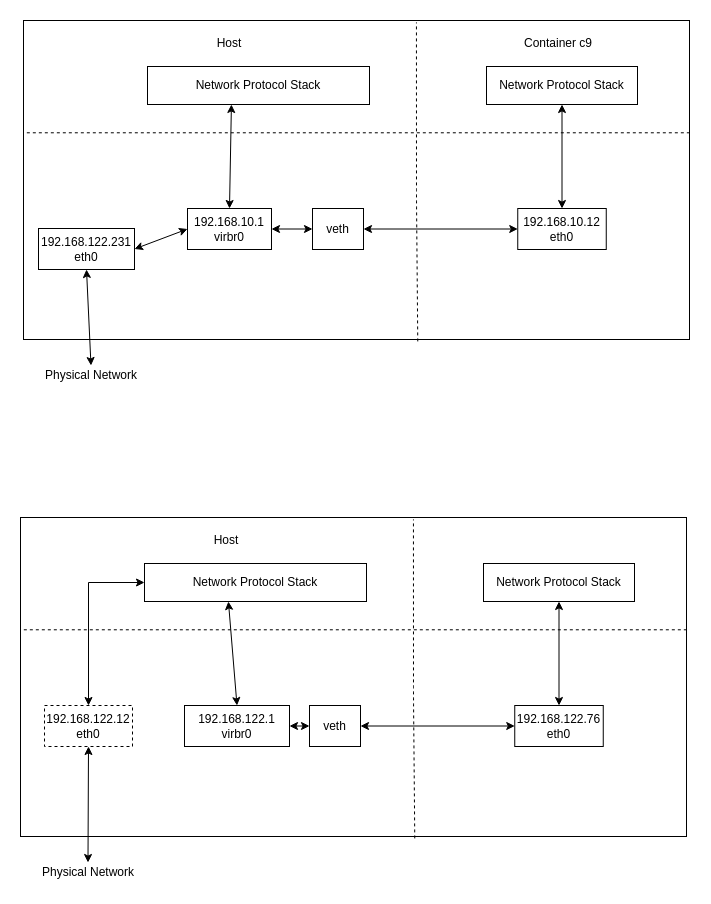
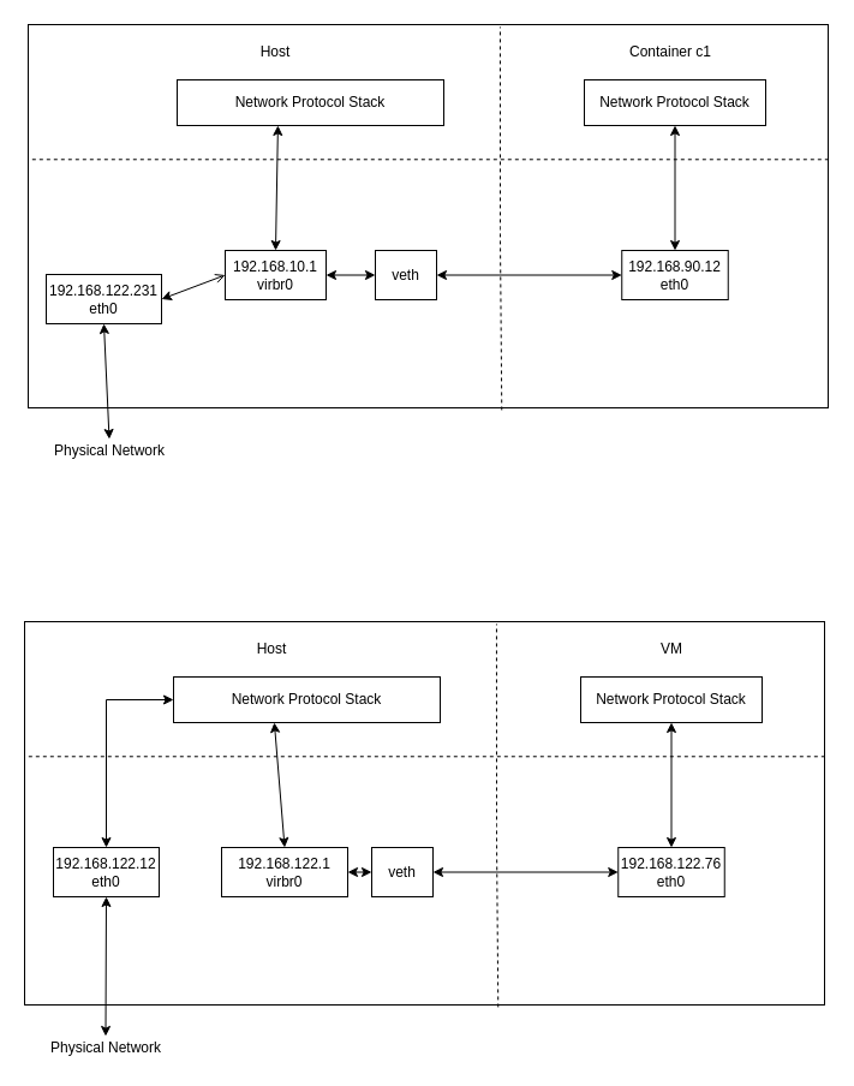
- <mxCell id="9" value="Container c9" style="text;html=1;strokeColor=none;fillColor=none;align=center;verticalAlign=middle;whiteSpace=wrap;rounded=0;" parent="1" vertex="1"><mxGeometry x="520" y="33" width="76" height="20" as="geometry" /></mxCell>
+ <mxCell id="9" value="Container c1" style="text;html=1;strokeColor=none;fillColor=none;align=center;verticalAlign=middle;whiteSpace=wrap;rounded=0;" parent="1" vertex="1"><mxGeometry x="520" y="33" width="76" height="20" as="geometry" /></mxCell>
- <mxCell id="10" value="192.168.10.12&lt;br&gt;eth0" style="rounded=0;whiteSpace=wrap;html=1;" parent="1" vertex="1"><mxGeometry x="517.25" y="208" width="88.5" height="41" as="geometry" /></mxCell>
+ <mxCell id="10" value="192.168.90.12&lt;br&gt;eth0" style="rounded=0;whiteSpace=wrap;html=1;" parent="1" vertex="1"><mxGeometry x="517.25" y="208" width="88.5" height="41" as="geometry" /></mxCell>
- <mxCell id="19" value="" style="endArrow=classic;startArrow=classic;html=1;entryX=0;entryY=0.5;entryDx=0;entryDy=0;exitX=1;exitY=0.5;exitDx=0;exitDy=0;" parent="1" source="15" target="5" edge="1"><mxGeometry width="50" height="50" relative="1" as="geometry"><mxPoint x="23" y="456" as="sourcePoint" /><mxPoint x="73" y="406" as="targetPoint" /></mxGeometry></mxCell>
+ <mxCell id="19" value="" style="endArrow=open;startArrow=classic;html=1;entryX=0;entryY=0.5;entryDx=0;entryDy=0;exitX=1;exitY=0.5;exitDx=0;exitDy=0;" parent="1" source="15" target="5" edge="1"><mxGeometry width="50" height="50" relative="1" as="geometry"><mxPoint x="23" y="456" as="sourcePoint" /><mxPoint x="73" y="406" as="targetPoint" /></mxGeometry></mxCell>
+ <mxCell id="27" value="VM" style="text;html=1;strokeColor=none;fillColor=none;align=center;verticalAlign=middle;whiteSpace=wrap;rounded=0;" parent="1" vertex="1"><mxGeometry x="538.5" y="530" width="40" height="20" as="geometry" /></mxCell>
- <mxCell id="33" value="192.168.122.12&lt;br&gt;eth0" style="rounded=0;whiteSpace=wrap;html=1;dashed=1;" parent="1" vertex="1"><mxGeometry x="44" y="705" width="88" height="41" as="geometry" /></mxCell>
+ <mxCell id="33" value="192.168.122.12&lt;br&gt;eth0" style="rounded=0;whiteSpace=wrap;html=1;" parent="1" vertex="1"><mxGeometry x="44" y="705" width="88" height="41" as="geometry" /></mxCell>
